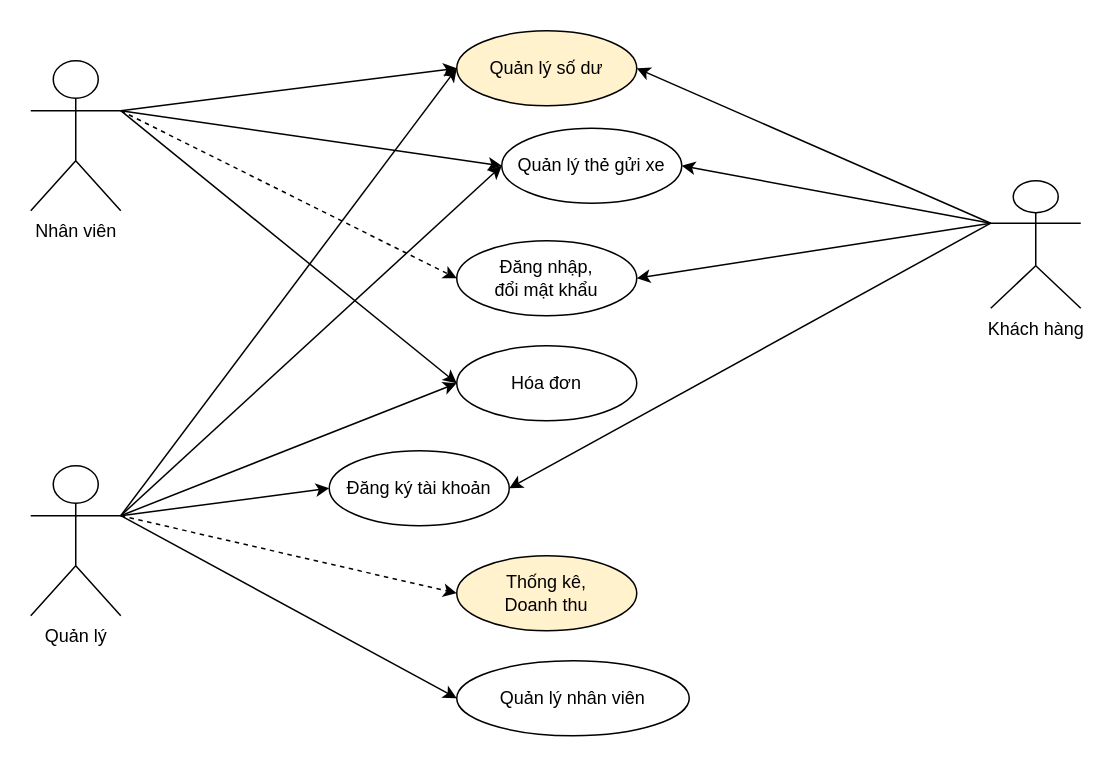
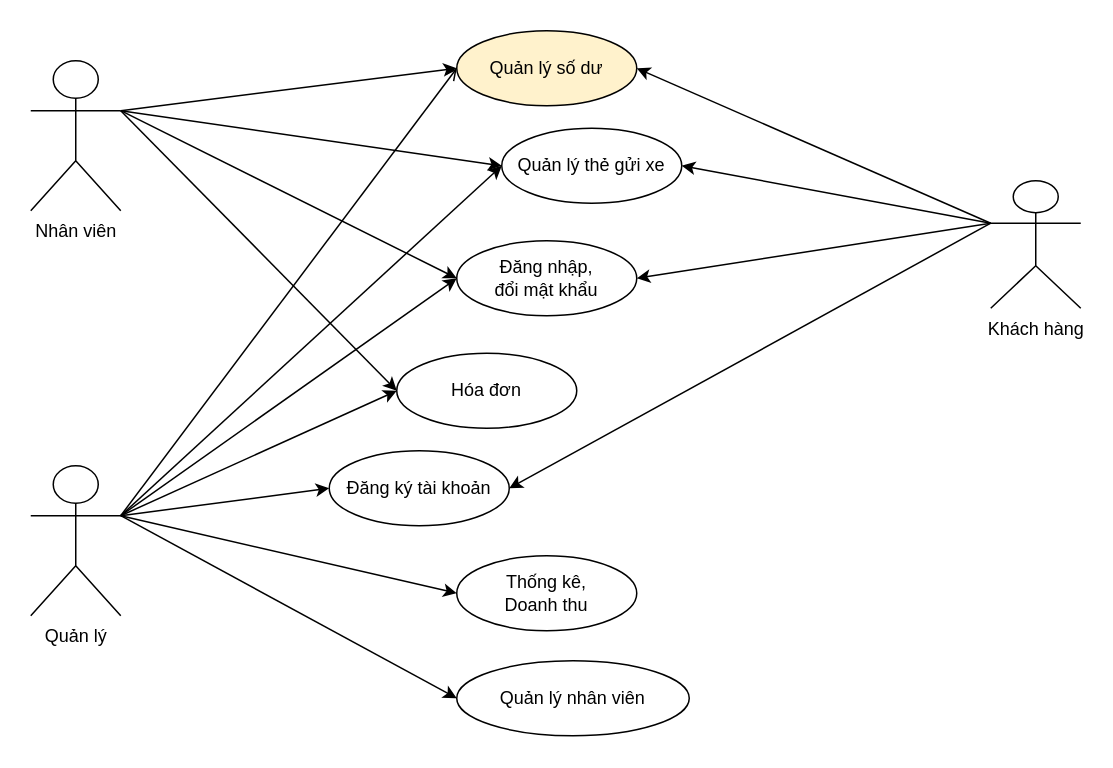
- <mxCell id="27" value="" style="endArrow=classic;html=1;rounded=0;entryX=0;entryY=0.5;entryDx=0;entryDy=0;exitX=1;exitY=0.333;exitDx=0;exitDy=0;exitPerimeter=0;" edge="1" parent="1" source="7" target="13"><mxGeometry width="50" height="50" relative="1" as="geometry"><mxPoint x="90" y="83" as="sourcePoint" /><mxPoint x="314" y="55" as="targetPoint" /></mxGeometry></mxCell>
+ <mxCell id="27" value="" style="endArrow=open;html=1;rounded=0;entryX=0;entryY=0.5;entryDx=0;entryDy=0;exitX=1;exitY=0.333;exitDx=0;exitDy=0;exitPerimeter=0;" edge="1" parent="1" source="7" target="13"><mxGeometry width="50" height="50" relative="1" as="geometry"><mxPoint x="90" y="83" as="sourcePoint" /><mxPoint x="314" y="55" as="targetPoint" /></mxGeometry></mxCell>
- <mxCell id="20" value="" style="endArrow=classic;html=1;rounded=0;exitX=1;exitY=0.333;exitDx=0;exitDy=0;exitPerimeter=0;entryX=0;entryY=0.5;entryDx=0;entryDy=0;dashed=1;" parent="1" source="8" target="3" edge="1"><mxGeometry width="50" height="50" relative="1" as="geometry"><mxPoint x="70" y="103" as="sourcePoint" /><mxPoint x="304" y="465" as="targetPoint" /></mxGeometry></mxCell>
+ <mxCell id="20" value="" style="endArrow=classic;html=1;rounded=0;exitX=1;exitY=0.333;exitDx=0;exitDy=0;exitPerimeter=0;entryX=0;entryY=0.5;entryDx=0;entryDy=0;" parent="1" source="8" target="3" edge="1"><mxGeometry width="50" height="50" relative="1" as="geometry"><mxPoint x="70" y="103" as="sourcePoint" /><mxPoint x="304" y="465" as="targetPoint" /></mxGeometry></mxCell>
- <mxCell id="24" value="Hóa đơn" style="ellipse;whiteSpace=wrap;html=1;" parent="1" vertex="1"><mxGeometry x="304" y="230" width="120" height="50" as="geometry" /></mxCell>
+ <mxCell id="24" value="Hóa đơn" style="ellipse;whiteSpace=wrap;html=1;" parent="1" vertex="1"><mxGeometry x="264" y="235" width="120" height="50" as="geometry" /></mxCell>
+ <mxCell id="15" value="" style="endArrow=classic;html=1;rounded=0;exitX=1;exitY=0.333;exitDx=0;exitDy=0;exitPerimeter=0;entryX=0;entryY=0.5;entryDx=0;entryDy=0;" parent="1" source="7" target="3" edge="1"><mxGeometry width="50" height="50" relative="1" as="geometry"><mxPoint x="340" y="330" as="sourcePoint" /><mxPoint x="390" y="280" as="targetPoint" /></mxGeometry></mxCell>
- <mxCell id="16" value="" style="endArrow=classic;html=1;rounded=0;exitX=1;exitY=0.333;exitDx=0;exitDy=0;exitPerimeter=0;entryX=0;entryY=0.5;entryDx=0;entryDy=0;dashed=1;" parent="1" source="7" target="4" edge="1"><mxGeometry width="50" height="50" relative="1" as="geometry"><mxPoint x="80" y="113" as="sourcePoint" /><mxPoint x="314" y="265" as="targetPoint" /></mxGeometry></mxCell>
+ <mxCell id="16" value="" style="endArrow=classic;html=1;rounded=0;exitX=1;exitY=0.333;exitDx=0;exitDy=0;exitPerimeter=0;entryX=0;entryY=0.5;entryDx=0;entryDy=0;" parent="1" source="7" target="4" edge="1"><mxGeometry width="50" height="50" relative="1" as="geometry"><mxPoint x="80" y="113" as="sourcePoint" /><mxPoint x="314" y="265" as="targetPoint" /></mxGeometry></mxCell>
- <mxCell id="4" value="Thống kê, &lt;br&gt;Doanh thu" style="ellipse;whiteSpace=wrap;html=1;fillColor=#fff2cc;" parent="1" vertex="1"><mxGeometry x="304" y="370" width="120" height="50" as="geometry" /></mxCell>
+ <mxCell id="4" value="Thống kê, &lt;br&gt;Doanh thu" style="ellipse;whiteSpace=wrap;html=1;" parent="1" vertex="1"><mxGeometry x="304" y="370" width="120" height="50" as="geometry" /></mxCell>
